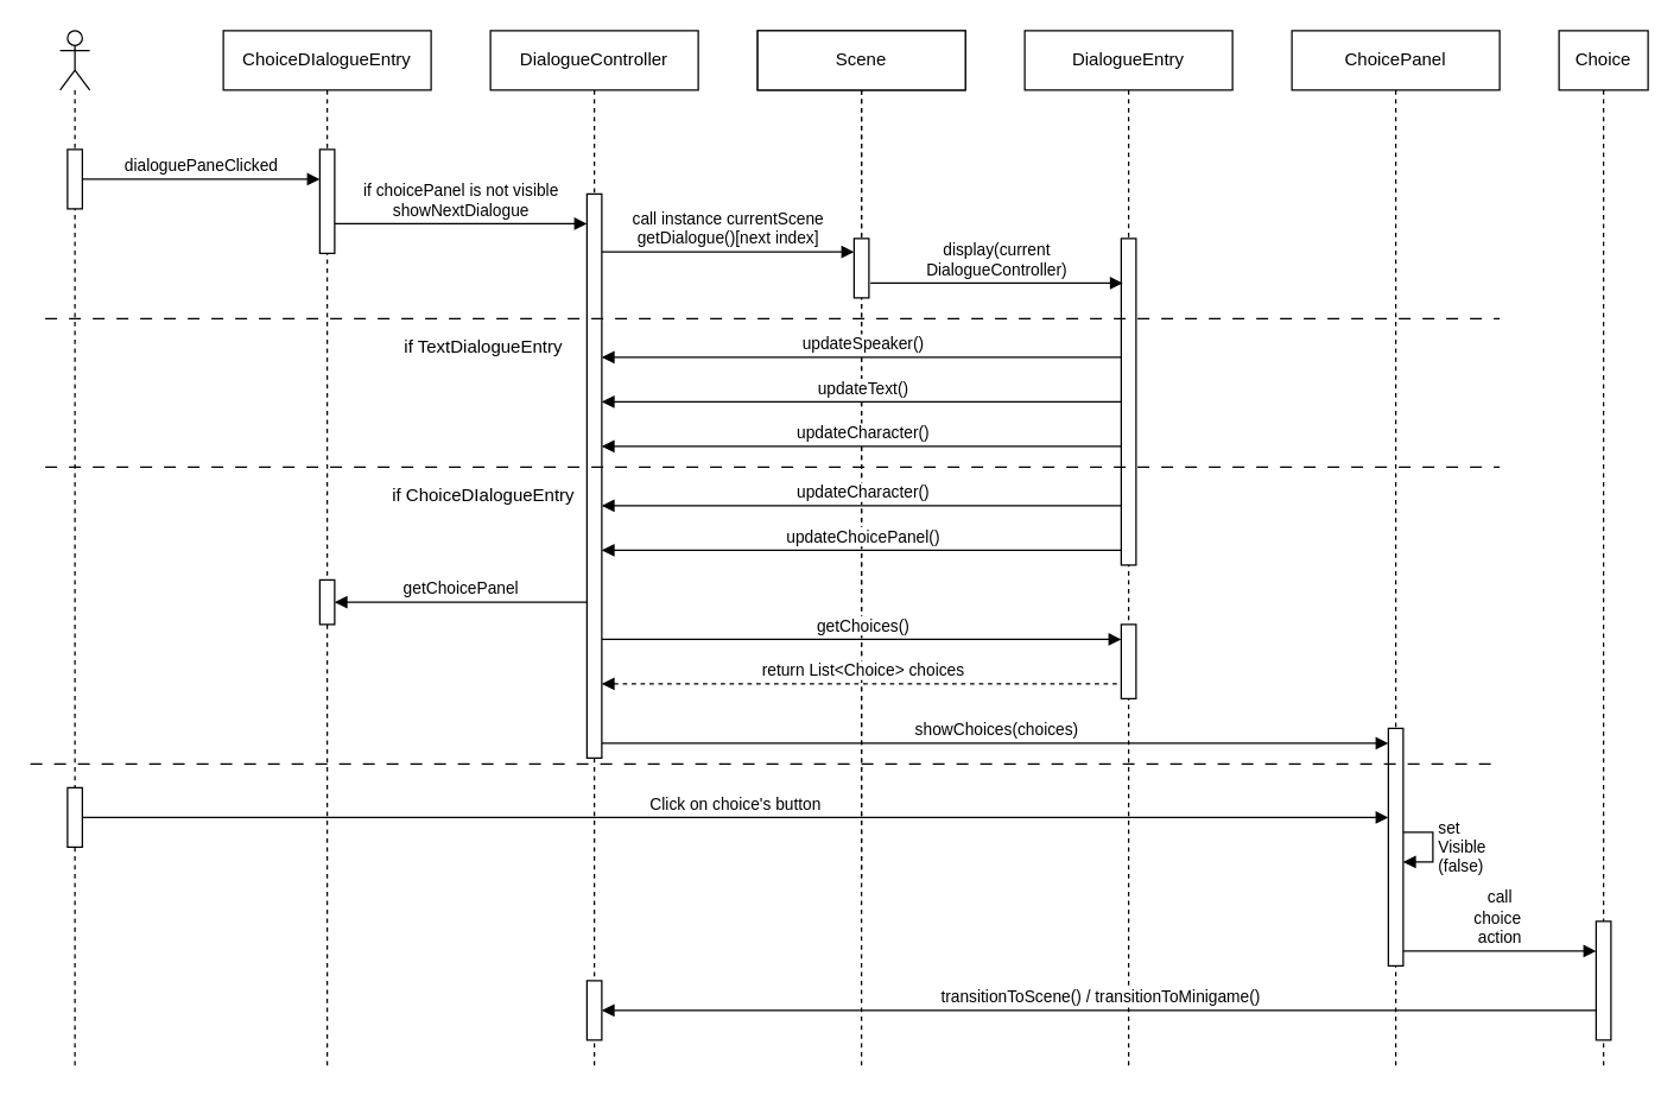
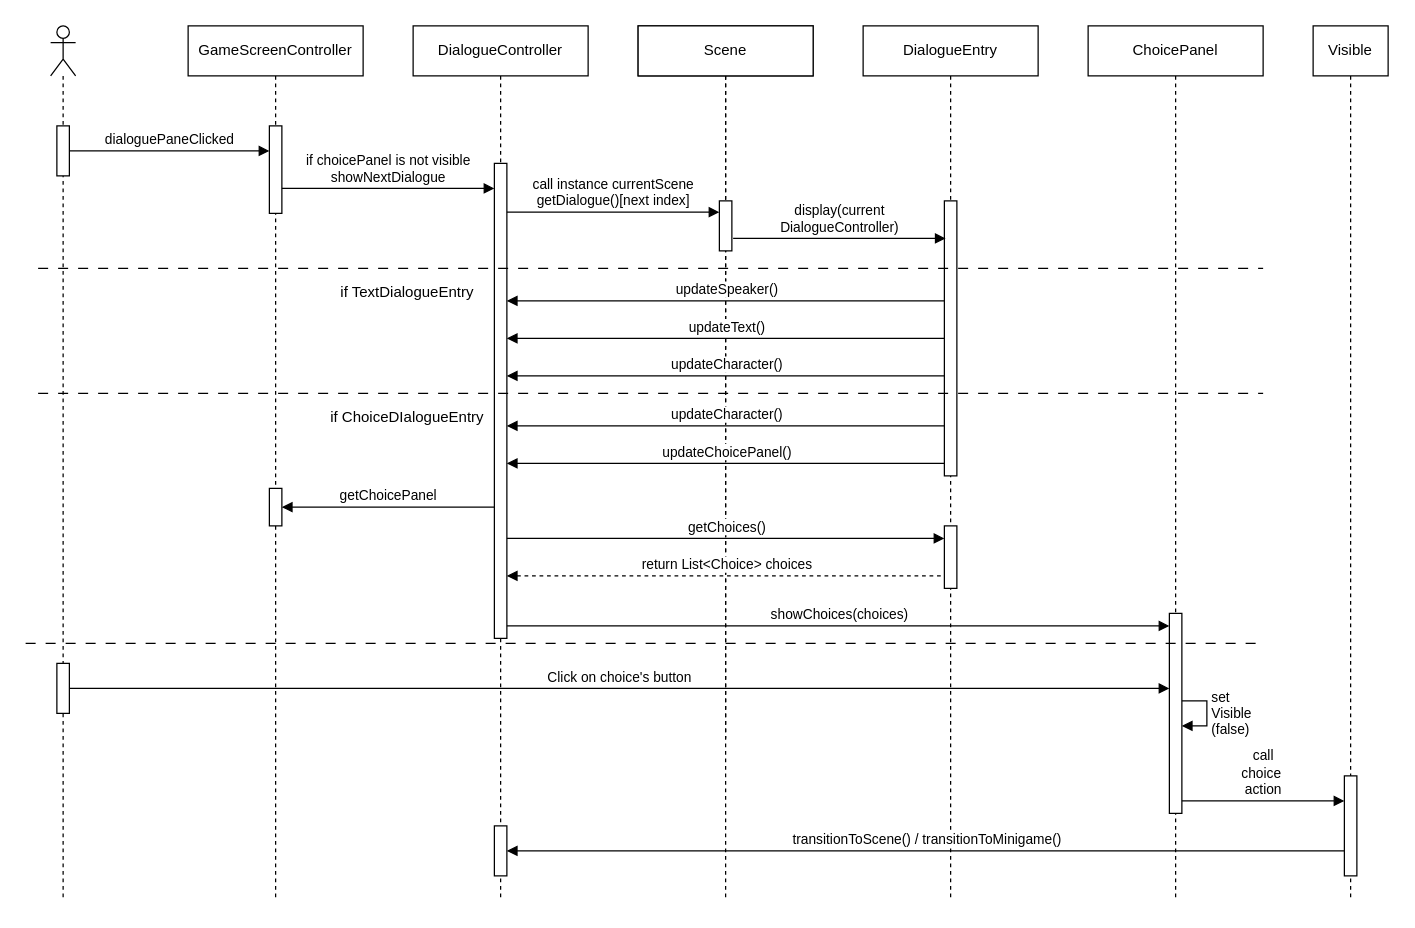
- <mxCell id="5" value="ChoiceDIalogueEntry" style="shape=umlLifeline;perimeter=lifelinePerimeter;whiteSpace=wrap;html=1;container=1;dropTarget=0;collapsible=0;recursiveResize=0;outlineConnect=0;portConstraint=eastwest;newEdgeStyle={&quot;curved&quot;:0,&quot;rounded&quot;:0};" vertex="1" parent="1"><mxGeometry x="150" y="20" width="140" height="700" as="geometry" /></mxCell>
+ <mxCell id="5" value="GameScreenController" style="shape=umlLifeline;perimeter=lifelinePerimeter;whiteSpace=wrap;html=1;container=1;dropTarget=0;collapsible=0;recursiveResize=0;outlineConnect=0;portConstraint=eastwest;newEdgeStyle={&quot;curved&quot;:0,&quot;rounded&quot;:0};" vertex="1" parent="1"><mxGeometry x="150" y="20" width="140" height="700" as="geometry" /></mxCell>
- <mxCell id="39" value="Choice" style="shape=umlLifeline;perimeter=lifelinePerimeter;whiteSpace=wrap;html=1;container=1;dropTarget=0;collapsible=0;recursiveResize=0;outlineConnect=0;portConstraint=eastwest;newEdgeStyle={&quot;curved&quot;:0,&quot;rounded&quot;:0};" vertex="1" parent="1"><mxGeometry x="1050" y="20" width="60" height="700" as="geometry" /></mxCell>
+ <mxCell id="39" value="Visible" style="shape=umlLifeline;perimeter=lifelinePerimeter;whiteSpace=wrap;html=1;container=1;dropTarget=0;collapsible=0;recursiveResize=0;outlineConnect=0;portConstraint=eastwest;newEdgeStyle={&quot;curved&quot;:0,&quot;rounded&quot;:0};" vertex="1" parent="1"><mxGeometry x="1050" y="20" width="60" height="700" as="geometry" /></mxCell>
